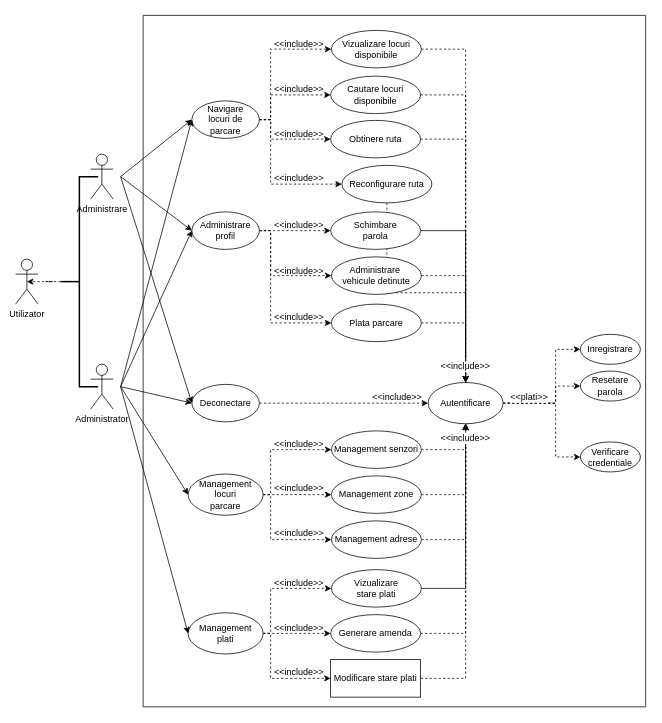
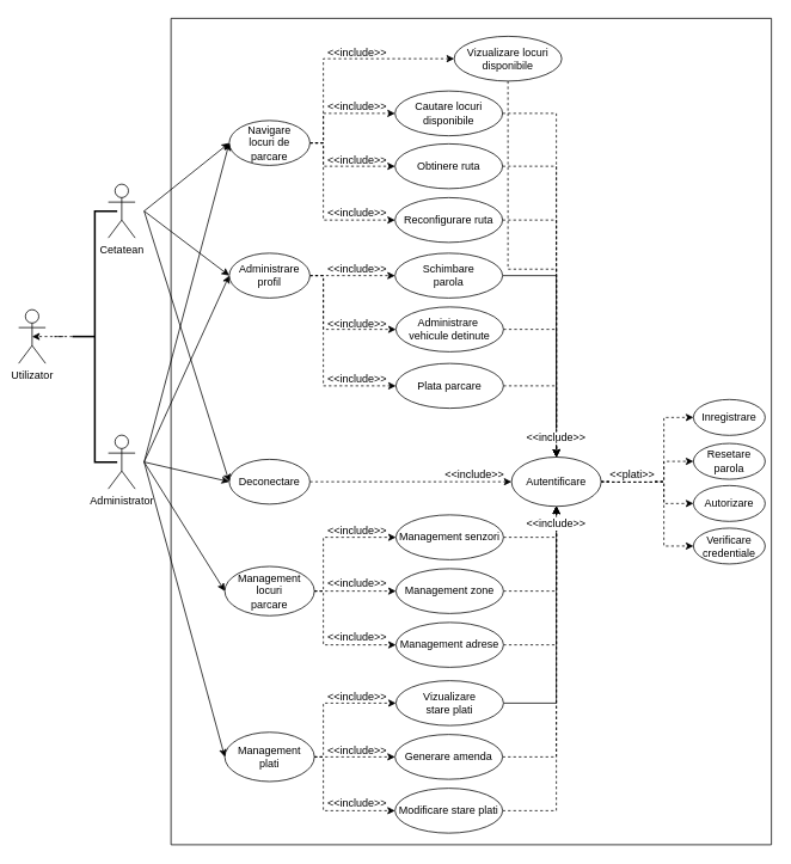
- <mxCell id="23" value="Vizualizare locuri disponibile" style="ellipse;whiteSpace=wrap;html=1;" vertex="1" parent="2"><mxGeometry x="251" y="20" width="120" height="50" as="geometry" /></mxCell>
+ <mxCell id="23" value="Vizualizare locuri disponibile" style="ellipse;whiteSpace=wrap;html=1;" vertex="1" parent="2"><mxGeometry x="316" y="20" width="120" height="50" as="geometry" /></mxCell>
- <mxCell id="30" value="Reconfigurare ruta" style="ellipse;whiteSpace=wrap;html=1;" vertex="1" parent="2"><mxGeometry x="265" y="200" width="120" height="50" as="geometry" /></mxCell>
+ <mxCell id="30" value="Reconfigurare ruta" style="ellipse;whiteSpace=wrap;html=1;" vertex="1" parent="2"><mxGeometry x="250" y="200" width="120" height="50" as="geometry" /></mxCell>
- <mxCell id="76" value="Administrare" style="shape=umlActor;verticalLabelPosition=bottom;verticalAlign=top;html=1;outlineConnect=0;" vertex="1" parent="1"><mxGeometry x="120" y="205" width="30" height="60" as="geometry" /></mxCell>
+ <mxCell id="76" value="Cetatean" style="shape=umlActor;verticalLabelPosition=bottom;verticalAlign=top;html=1;outlineConnect=0;" vertex="1" parent="1"><mxGeometry x="120" y="205" width="30" height="60" as="geometry" /></mxCell>
+ <mxCell id="60" style="edgeStyle=orthogonalEdgeStyle;rounded=0;orthogonalLoop=1;jettySize=auto;html=1;exitX=1;exitY=0.5;exitDx=0;exitDy=0;entryX=0;entryY=0.5;entryDx=0;entryDy=0;dashed=1;" edge="1" parent="2" source="62" target="72"><mxGeometry relative="1" as="geometry"><Array as="points"><mxPoint x="550" y="517" /><mxPoint x="550" y="541" /></Array></mxGeometry></mxCell>
+ <mxCell id="72" value="Autorizare" style="ellipse;whiteSpace=wrap;html=1;labelBackgroundColor=none;" vertex="1" parent="2"><mxGeometry x="583" y="521.25" width="80" height="40" as="geometry" /></mxCell>
- <mxCell id="54" value="Modificare stare plati" style="whiteSpace=wrap;html=1;rounded=0;" vertex="1" parent="2"><mxGeometry x="250" y="859" width="120" height="50" as="geometry" /></mxCell>
+ <mxCell id="54" value="Modificare stare plati" style="ellipse;whiteSpace=wrap;html=1;" vertex="1" parent="2"><mxGeometry x="250" y="859" width="120" height="50" as="geometry" /></mxCell>
